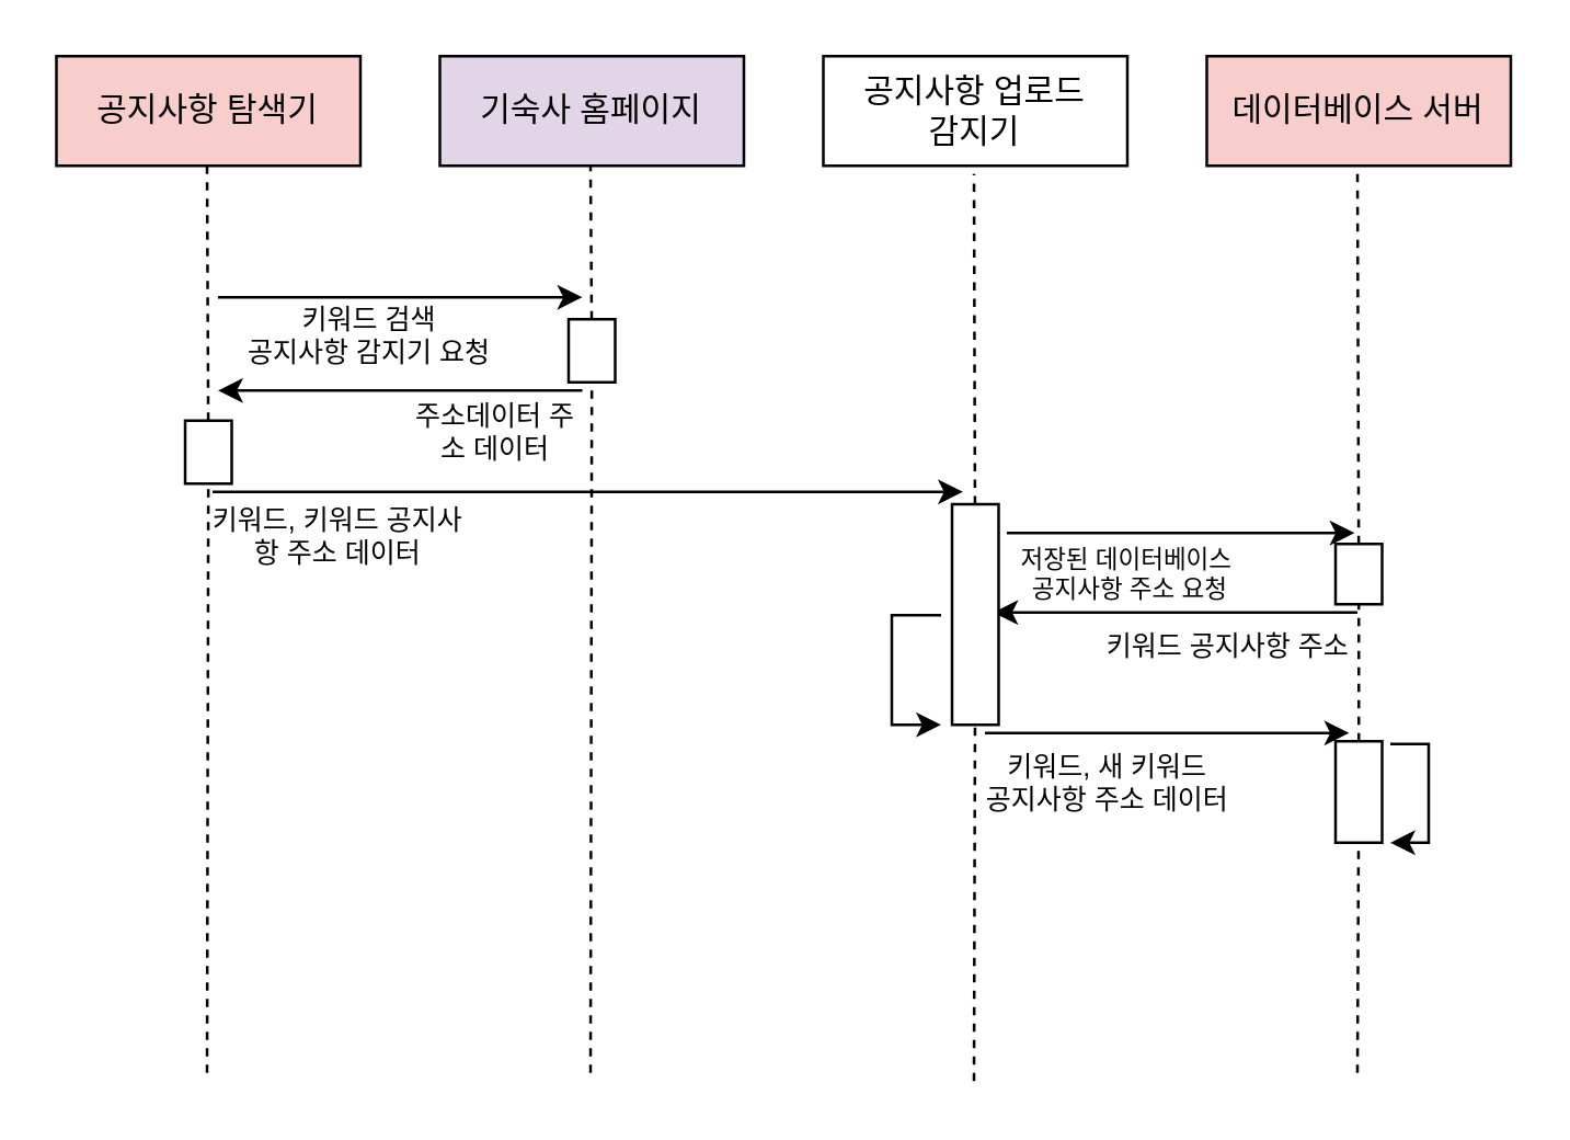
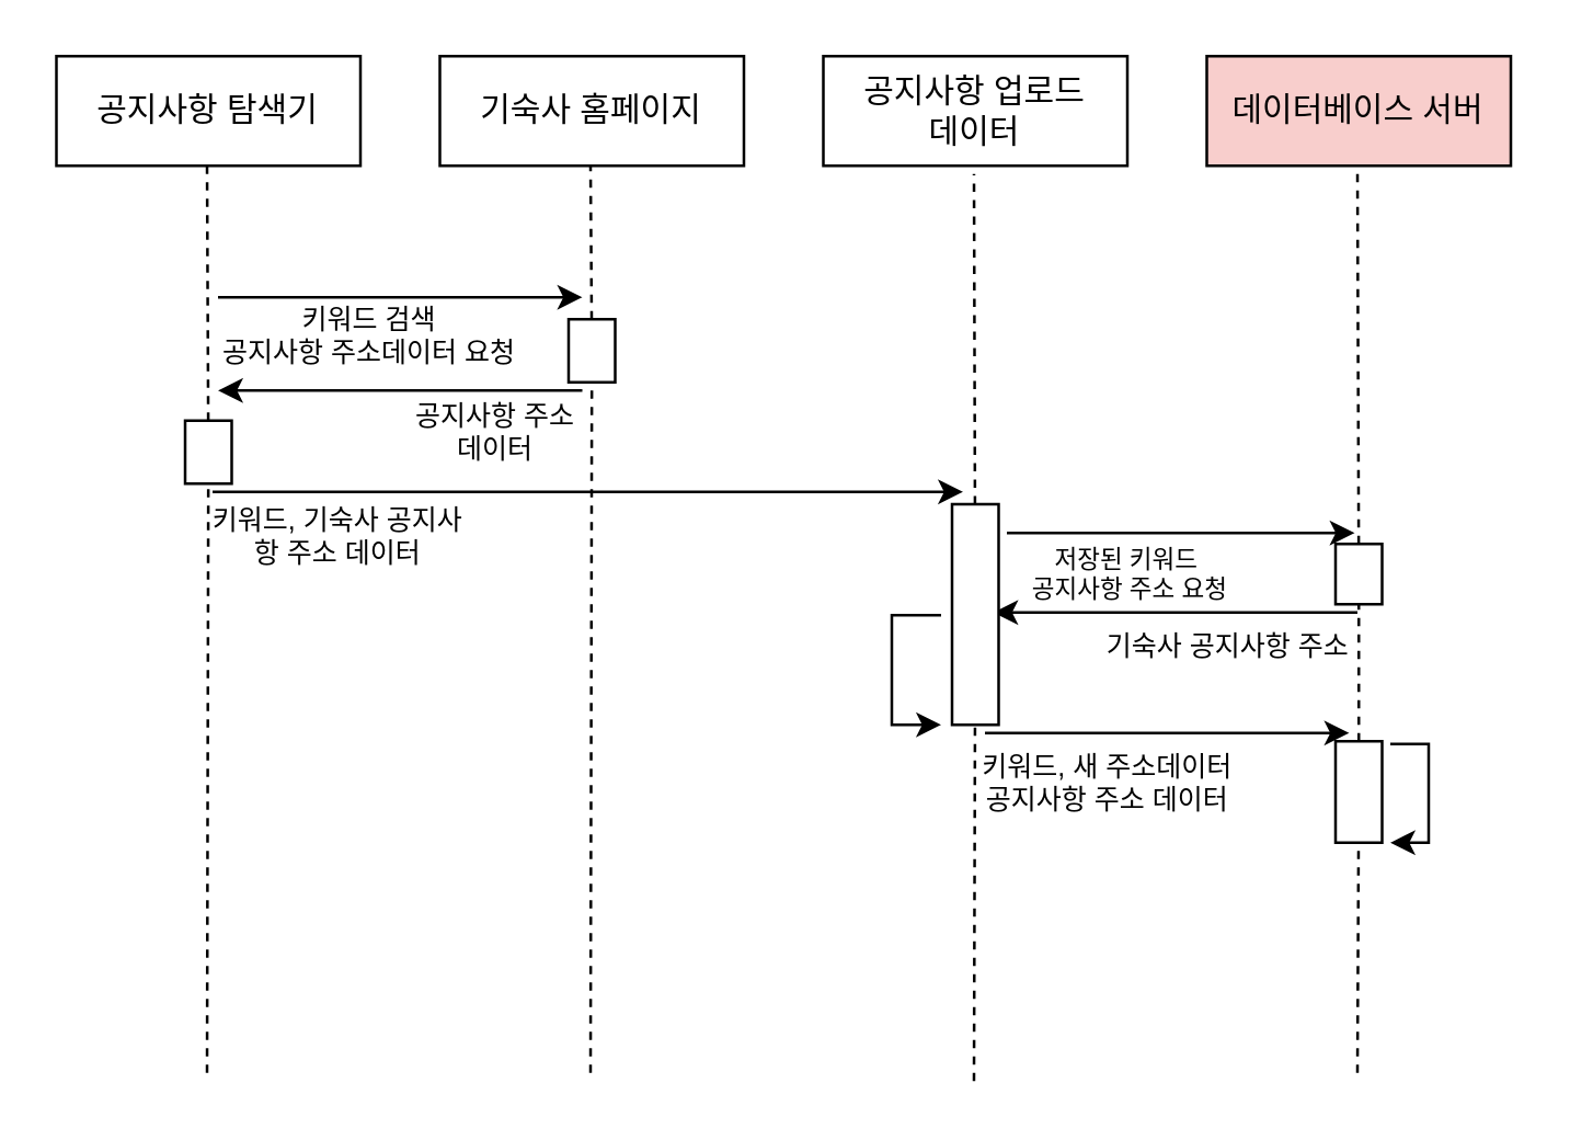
- <mxCell id="2" value="공지사항 탐색기" style="rounded=0;whiteSpace=wrap;html=1;fillColor=#f8cecc;" parent="1" vertex="1"><mxGeometry x="20" y="20" width="111" height="40" as="geometry" /></mxCell>
+ <mxCell id="2" value="공지사항 탐색기" style="rounded=0;whiteSpace=wrap;html=1;" parent="1" vertex="1"><mxGeometry x="20" y="20" width="111" height="40" as="geometry" /></mxCell>
- <mxCell id="5" value="기숙사 홈페이지" style="rounded=0;whiteSpace=wrap;html=1;fillColor=#e1d5e7;" parent="1" vertex="1"><mxGeometry x="160" y="20" width="111" height="40" as="geometry" /></mxCell>
+ <mxCell id="5" value="기숙사 홈페이지" style="rounded=0;whiteSpace=wrap;html=1;" parent="1" vertex="1"><mxGeometry x="160" y="20" width="111" height="40" as="geometry" /></mxCell>
- <mxCell id="4" value="공지사항 업로드&lt;br&gt;감지기" style="rounded=0;whiteSpace=wrap;html=1;" parent="1" vertex="1"><mxGeometry x="300" y="20" width="111" height="40" as="geometry" /></mxCell>
+ <mxCell id="4" value="공지사항 업로드&lt;br&gt;데이터" style="rounded=0;whiteSpace=wrap;html=1;" parent="1" vertex="1"><mxGeometry x="300" y="20" width="111" height="40" as="geometry" /></mxCell>
- <mxCell id="18" value="키워드 검색&lt;br style=&quot;font-size: 10px;&quot;&gt;공지사항 감지기 요청" style="text;html=1;strokeColor=none;fillColor=none;align=center;verticalAlign=middle;whiteSpace=wrap;rounded=0;fontSize=10;" parent="1" vertex="1"><mxGeometry x="62" y="107" width="145" height="30" as="geometry" /></mxCell>
+ <mxCell id="18" value="키워드 검색&lt;br style=&quot;font-size: 10px;&quot;&gt;공지사항 주소데이터 요청" style="text;html=1;strokeColor=none;fillColor=none;align=center;verticalAlign=middle;whiteSpace=wrap;rounded=0;fontSize=10;" parent="1" vertex="1"><mxGeometry x="62" y="107" width="145" height="30" as="geometry" /></mxCell>
- <mxCell id="19" value="주소데이터 주소 데이터" style="text;html=1;strokeColor=none;fillColor=none;align=center;verticalAlign=middle;whiteSpace=wrap;rounded=0;fontSize=10;" parent="1" vertex="1"><mxGeometry x="146" y="142" width="69" height="30" as="geometry" /></mxCell>
+ <mxCell id="19" value="공지사항 주소 데이터" style="text;html=1;strokeColor=none;fillColor=none;align=center;verticalAlign=middle;whiteSpace=wrap;rounded=0;fontSize=10;" parent="1" vertex="1"><mxGeometry x="146" y="142" width="69" height="30" as="geometry" /></mxCell>
- <mxCell id="22" value="키워드, 키워드 공지사항 주소 데이터" style="text;html=1;strokeColor=none;fillColor=none;align=center;verticalAlign=middle;whiteSpace=wrap;rounded=0;fontSize=10;" parent="1" vertex="1"><mxGeometry x="75" y="180" width="96" height="30" as="geometry" /></mxCell>
+ <mxCell id="22" value="키워드, 기숙사 공지사항 주소 데이터" style="text;html=1;strokeColor=none;fillColor=none;align=center;verticalAlign=middle;whiteSpace=wrap;rounded=0;fontSize=10;" parent="1" vertex="1"><mxGeometry x="75" y="180" width="96" height="30" as="geometry" /></mxCell>
- <mxCell id="27" value="&lt;font style=&quot;font-size: 9px&quot;&gt;저장된 데이터베이스&lt;br style=&quot;font-size: 9px&quot;&gt;&amp;nbsp;공지사항 주소 요청&lt;/font&gt;" style="text;html=1;strokeColor=none;fillColor=none;align=center;verticalAlign=middle;whiteSpace=wrap;rounded=0;fontSize=9;" parent="1" vertex="1"><mxGeometry x="364" y="194" width="94" height="30" as="geometry" /></mxCell>
+ <mxCell id="27" value="&lt;font style=&quot;font-size: 9px&quot;&gt;저장된 키워드&lt;br style=&quot;font-size: 9px&quot;&gt;&amp;nbsp;공지사항 주소 요청&lt;/font&gt;" style="text;html=1;strokeColor=none;fillColor=none;align=center;verticalAlign=middle;whiteSpace=wrap;rounded=0;fontSize=9;" parent="1" vertex="1"><mxGeometry x="364" y="194" width="94" height="30" as="geometry" /></mxCell>
- <mxCell id="28" value="키워드 공지사항 주소" style="text;html=1;strokeColor=none;fillColor=none;align=center;verticalAlign=middle;whiteSpace=wrap;rounded=0;fontSize=10;" parent="1" vertex="1"><mxGeometry x="397" y="220" width="102" height="30" as="geometry" /></mxCell>
+ <mxCell id="28" value="기숙사 공지사항 주소" style="text;html=1;strokeColor=none;fillColor=none;align=center;verticalAlign=middle;whiteSpace=wrap;rounded=0;fontSize=10;" parent="1" vertex="1"><mxGeometry x="397" y="220" width="102" height="30" as="geometry" /></mxCell>
- <mxCell id="33" value="키워드, 새 키워드&lt;br&gt;공지사항 주소 데이터" style="text;html=1;strokeColor=none;fillColor=none;align=center;verticalAlign=middle;whiteSpace=wrap;rounded=0;fontSize=10;" parent="1" vertex="1"><mxGeometry x="347" y="270" width="114" height="30" as="geometry" /></mxCell>
+ <mxCell id="33" value="키워드, 새 주소데이터&lt;br&gt;공지사항 주소 데이터" style="text;html=1;strokeColor=none;fillColor=none;align=center;verticalAlign=middle;whiteSpace=wrap;rounded=0;fontSize=10;" parent="1" vertex="1"><mxGeometry x="347" y="270" width="114" height="30" as="geometry" /></mxCell>
